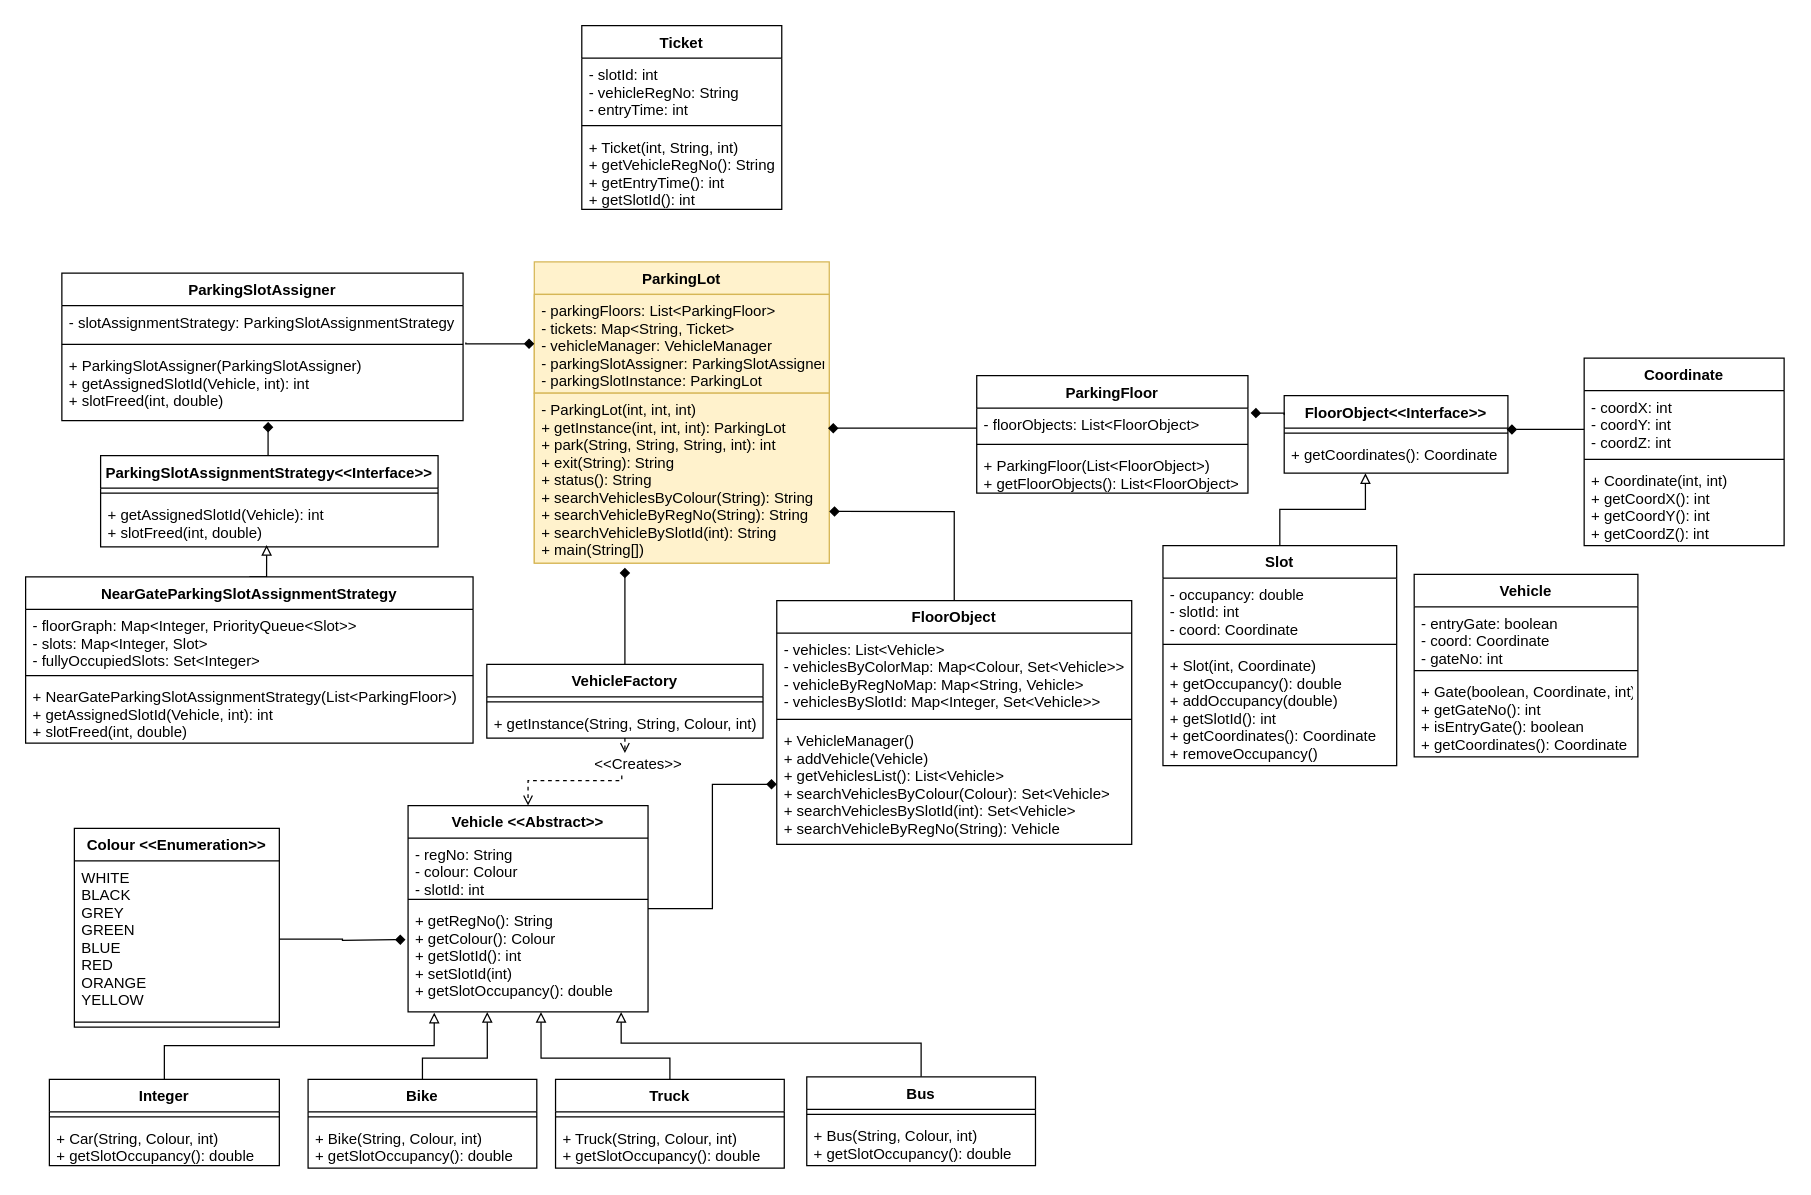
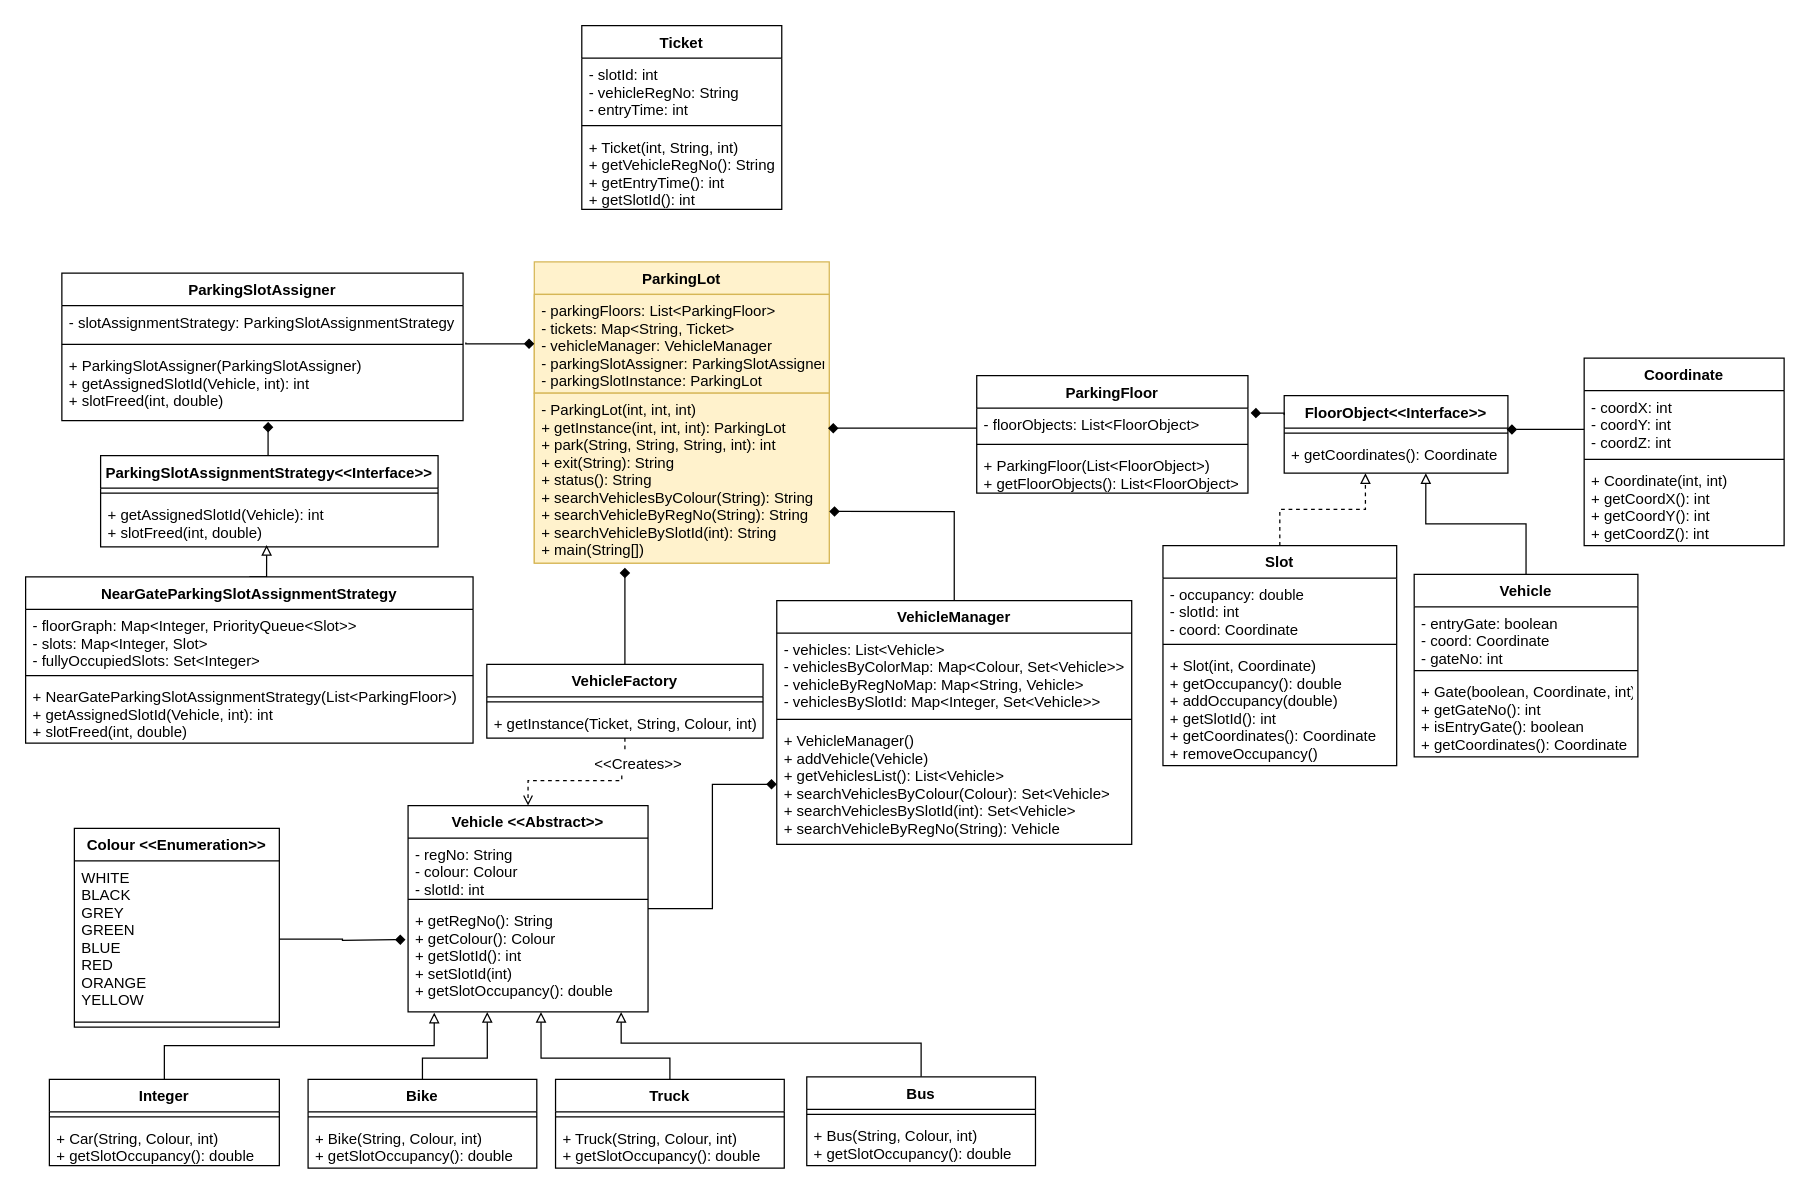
- <mxCell id="19" style="edgeStyle=orthogonalEdgeStyle;rounded=0;orthogonalLoop=1;jettySize=auto;html=1;entryX=0.363;entryY=1.003;entryDx=0;entryDy=0;entryPerimeter=0;endArrow=block;endFill=0;" parent="1" source="20" target="67" edge="1"><mxGeometry relative="1" as="geometry" /></mxCell>
+ <mxCell id="19" style="edgeStyle=orthogonalEdgeStyle;rounded=0;orthogonalLoop=1;jettySize=auto;html=1;entryX=0.363;entryY=1.003;entryDx=0;entryDy=0;entryPerimeter=0;endArrow=block;endFill=0;dashed=1;" parent="1" source="20" target="67" edge="1"><mxGeometry relative="1" as="geometry" /></mxCell>
+ <mxCell id="51" style="edgeStyle=orthogonalEdgeStyle;rounded=0;orthogonalLoop=1;jettySize=auto;html=1;entryX=0.633;entryY=1.003;entryDx=0;entryDy=0;entryPerimeter=0;endArrow=block;endFill=0;" parent="1" source="52" target="67" edge="1"><mxGeometry relative="1" as="geometry" /></mxCell>
- <mxCell id="57" value="FloorObject" style="swimlane;fontStyle=1;align=center;verticalAlign=top;childLayout=stackLayout;horizontal=1;startSize=26;horizontalStack=0;resizeParent=1;resizeParentMax=0;resizeLast=0;collapsible=1;marginBottom=0;" parent="1" vertex="1"><mxGeometry x="621" y="480" width="284" height="195" as="geometry" /></mxCell>
+ <mxCell id="57" value="VehicleManager" style="swimlane;fontStyle=1;align=center;verticalAlign=top;childLayout=stackLayout;horizontal=1;startSize=26;horizontalStack=0;resizeParent=1;resizeParentMax=0;resizeLast=0;collapsible=1;marginBottom=0;" parent="1" vertex="1"><mxGeometry x="621" y="480" width="284" height="195" as="geometry" /></mxCell>
- <mxCell id="82" value="+ getInstance(String, String, Colour, int)" style="text;strokeColor=none;fillColor=none;align=left;verticalAlign=top;spacingLeft=4;spacingRight=4;overflow=hidden;rotatable=0;points=[[0,0.5],[1,0.5]];portConstraint=eastwest;" parent="80" vertex="1"><mxGeometry y="34" width="221" height="25" as="geometry" /></mxCell>
+ <mxCell id="82" value="+ getInstance(Ticket, String, Colour, int)" style="text;strokeColor=none;fillColor=none;align=left;verticalAlign=top;spacingLeft=4;spacingRight=4;overflow=hidden;rotatable=0;points=[[0,0.5],[1,0.5]];portConstraint=eastwest;" parent="80" vertex="1"><mxGeometry y="34" width="221" height="25" as="geometry" /></mxCell>
- <mxCell id="84" value="" style="edgeStyle=orthogonalEdgeStyle;rounded=0;orthogonalLoop=1;jettySize=auto;html=1;endArrow=open;endFill=0;dashed=1;" edge="1" parent="1" source="80" target="83"><mxGeometry relative="1" as="geometry"><mxPoint x="499.5" y="590" as="sourcePoint" /><mxPoint x="422" y="644" as="targetPoint" /><Array as="points"><mxPoint x="500" y="590" /><mxPoint x="500" y="590" /></Array></mxGeometry></mxCell>
+ <mxCell id="84" value="" style="edgeStyle=orthogonalEdgeStyle;rounded=0;orthogonalLoop=1;jettySize=auto;html=1;endArrow=none;endFill=0;dashed=1;" edge="1" parent="1" source="80" target="83"><mxGeometry relative="1" as="geometry"><mxPoint x="499.5" y="590" as="sourcePoint" /><mxPoint x="422" y="644" as="targetPoint" /><Array as="points"><mxPoint x="500" y="590" /><mxPoint x="500" y="590" /></Array></mxGeometry></mxCell>
